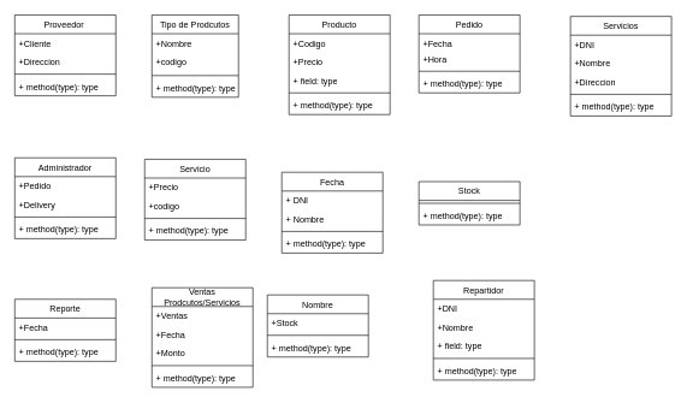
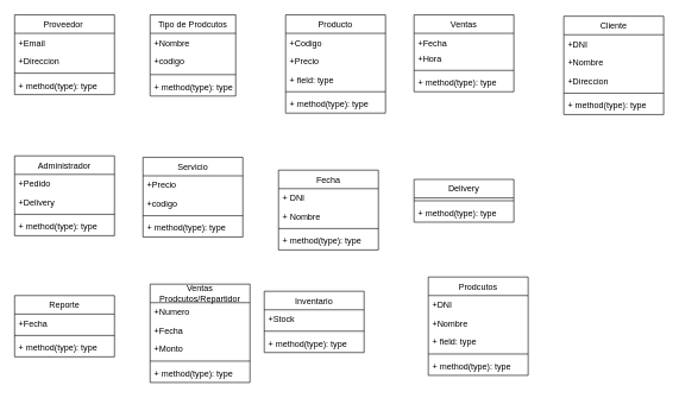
- <mxCell id="36" value="Pedido" style="swimlane;fontStyle=0;childLayout=stackLayout;horizontal=1;startSize=26;fillColor=none;horizontalStack=0;resizeParent=1;resizeParentMax=0;resizeLast=0;collapsible=1;marginBottom=0;" vertex="1" parent="1"><mxGeometry x="580" y="20" width="140" height="108" as="geometry" /></mxCell>
+ <mxCell id="36" value="Ventas" style="swimlane;fontStyle=0;childLayout=stackLayout;horizontal=1;startSize=26;fillColor=none;horizontalStack=0;resizeParent=1;resizeParentMax=0;resizeLast=0;collapsible=1;marginBottom=0;" vertex="1" parent="1"><mxGeometry x="580" y="20" width="140" height="108" as="geometry" /></mxCell>
- <mxCell id="41" value="Servicios" style="swimlane;fontStyle=0;childLayout=stackLayout;horizontal=1;startSize=26;fillColor=none;horizontalStack=0;resizeParent=1;resizeParentMax=0;resizeLast=0;collapsible=1;marginBottom=0;" vertex="1" parent="1"><mxGeometry x="790" y="22" width="140" height="138" as="geometry" /></mxCell>
+ <mxCell id="41" value="Cliente" style="swimlane;fontStyle=0;childLayout=stackLayout;horizontal=1;startSize=26;fillColor=none;horizontalStack=0;resizeParent=1;resizeParentMax=0;resizeLast=0;collapsible=1;marginBottom=0;" vertex="1" parent="1"><mxGeometry x="790" y="22" width="140" height="138" as="geometry" /></mxCell>
- <mxCell id="16" value="+Cliente" style="text;strokeColor=none;fillColor=none;align=left;verticalAlign=top;spacingLeft=4;spacingRight=4;overflow=hidden;rotatable=0;points=[[0,0.5],[1,0.5]];portConstraint=eastwest;" vertex="1" parent="15"><mxGeometry y="26" width="140" height="26" as="geometry" /></mxCell>
+ <mxCell id="16" value="+Email" style="text;strokeColor=none;fillColor=none;align=left;verticalAlign=top;spacingLeft=4;spacingRight=4;overflow=hidden;rotatable=0;points=[[0,0.5],[1,0.5]];portConstraint=eastwest;" vertex="1" parent="15"><mxGeometry y="26" width="140" height="26" as="geometry" /></mxCell>
- <mxCell id="47" value="Stock" style="swimlane;fontStyle=0;childLayout=stackLayout;horizontal=1;startSize=26;fillColor=none;horizontalStack=0;resizeParent=1;resizeParentMax=0;resizeLast=0;collapsible=1;marginBottom=0;" vertex="1" parent="1"><mxGeometry x="580" y="251" width="140" height="60" as="geometry" /></mxCell>
+ <mxCell id="47" value="Delivery" style="swimlane;fontStyle=0;childLayout=stackLayout;horizontal=1;startSize=26;fillColor=none;horizontalStack=0;resizeParent=1;resizeParentMax=0;resizeLast=0;collapsible=1;marginBottom=0;" vertex="1" parent="1"><mxGeometry x="580" y="251" width="140" height="60" as="geometry" /></mxCell>
- <mxCell id="50" value="Repartidor" style="swimlane;fontStyle=0;childLayout=stackLayout;horizontal=1;startSize=26;fillColor=none;horizontalStack=0;resizeParent=1;resizeParentMax=0;resizeLast=0;collapsible=1;marginBottom=0;" vertex="1" parent="1"><mxGeometry x="600" y="388" width="140" height="138" as="geometry" /></mxCell>
+ <mxCell id="50" value="Prodcutos" style="swimlane;fontStyle=0;childLayout=stackLayout;horizontal=1;startSize=26;fillColor=none;horizontalStack=0;resizeParent=1;resizeParentMax=0;resizeLast=0;collapsible=1;marginBottom=0;" vertex="1" parent="1"><mxGeometry x="600" y="388" width="140" height="138" as="geometry" /></mxCell>
- <mxCell id="61" value="Ventas&#10;Prodcutos/Servicios" style="swimlane;fontStyle=0;childLayout=stackLayout;horizontal=1;startSize=26;fillColor=none;horizontalStack=0;resizeParent=1;resizeParentMax=0;resizeLast=0;collapsible=1;marginBottom=0;" vertex="1" parent="1"><mxGeometry x="210" y="398" width="140" height="138" as="geometry" /></mxCell>
+ <mxCell id="61" value="Ventas&#10;Prodcutos/Repartidor" style="swimlane;fontStyle=0;childLayout=stackLayout;horizontal=1;startSize=26;fillColor=none;horizontalStack=0;resizeParent=1;resizeParentMax=0;resizeLast=0;collapsible=1;marginBottom=0;" vertex="1" parent="1"><mxGeometry x="210" y="398" width="140" height="138" as="geometry" /></mxCell>
- <mxCell id="11" value="Nombre" style="swimlane;fontStyle=0;childLayout=stackLayout;horizontal=1;startSize=26;fillColor=none;horizontalStack=0;resizeParent=1;resizeParentMax=0;resizeLast=0;collapsible=1;marginBottom=0;" vertex="1" parent="1"><mxGeometry x="370" y="408" width="140" height="86" as="geometry" /></mxCell>
+ <mxCell id="11" value="Inventario" style="swimlane;fontStyle=0;childLayout=stackLayout;horizontal=1;startSize=26;fillColor=none;horizontalStack=0;resizeParent=1;resizeParentMax=0;resizeLast=0;collapsible=1;marginBottom=0;" vertex="1" parent="1"><mxGeometry x="370" y="408" width="140" height="86" as="geometry" /></mxCell>
- <mxCell id="62" value="+Ventas" style="text;strokeColor=none;fillColor=none;align=left;verticalAlign=top;spacingLeft=4;spacingRight=4;overflow=hidden;rotatable=0;points=[[0,0.5],[1,0.5]];portConstraint=eastwest;" vertex="1" parent="61"><mxGeometry y="26" width="140" height="26" as="geometry" /></mxCell>
+ <mxCell id="62" value="+Numero" style="text;strokeColor=none;fillColor=none;align=left;verticalAlign=top;spacingLeft=4;spacingRight=4;overflow=hidden;rotatable=0;points=[[0,0.5],[1,0.5]];portConstraint=eastwest;" vertex="1" parent="61"><mxGeometry y="26" width="140" height="26" as="geometry" /></mxCell>
